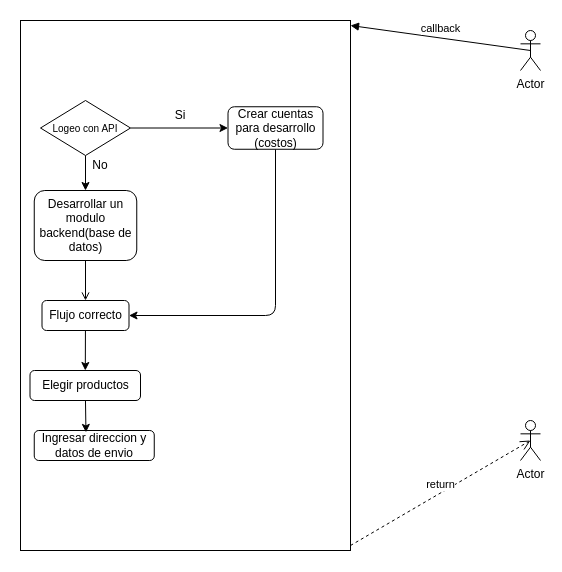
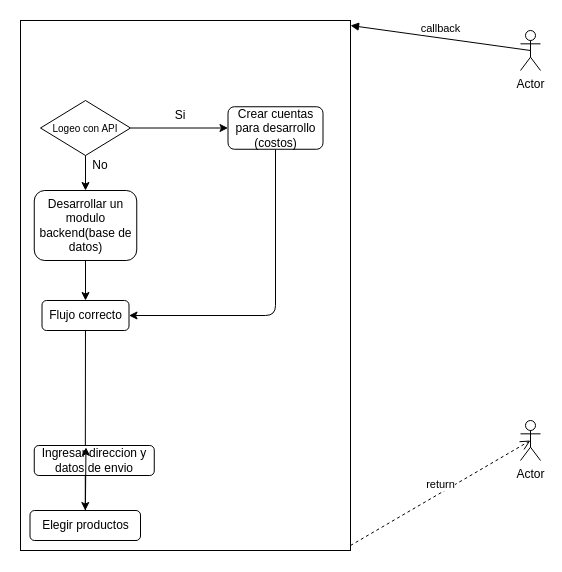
- <mxCell id="13" value="" style="edgeStyle=none;html=1;endArrow=open;" parent="1" source="14" target="16" edge="1"><mxGeometry relative="1" as="geometry" /></mxCell>
+ <mxCell id="13" value="" style="edgeStyle=none;html=1;" parent="1" source="14" target="16" edge="1"><mxGeometry relative="1" as="geometry" /></mxCell>
- <mxCell id="18" value="Elegir productos" style="rounded=1;whiteSpace=wrap;html=1;" parent="1" vertex="1"><mxGeometry x="29.5" y="370" width="110.5" height="30" as="geometry" /></mxCell>
+ <mxCell id="18" value="Elegir productos" style="rounded=1;whiteSpace=wrap;html=1;" parent="1" vertex="1"><mxGeometry x="29.5" y="510" width="110.5" height="30" as="geometry" /></mxCell>
- <mxCell id="19" value="Ingresar direccion y datos de envio" style="rounded=1;whiteSpace=wrap;html=1;" parent="1" vertex="1"><mxGeometry x="33.75" y="430" width="120" height="30" as="geometry" /></mxCell>
+ <mxCell id="19" value="Ingresar direccion y datos de envio" style="rounded=1;whiteSpace=wrap;html=1;" parent="1" vertex="1"><mxGeometry x="33.75" y="445" width="120" height="30" as="geometry" /></mxCell>
